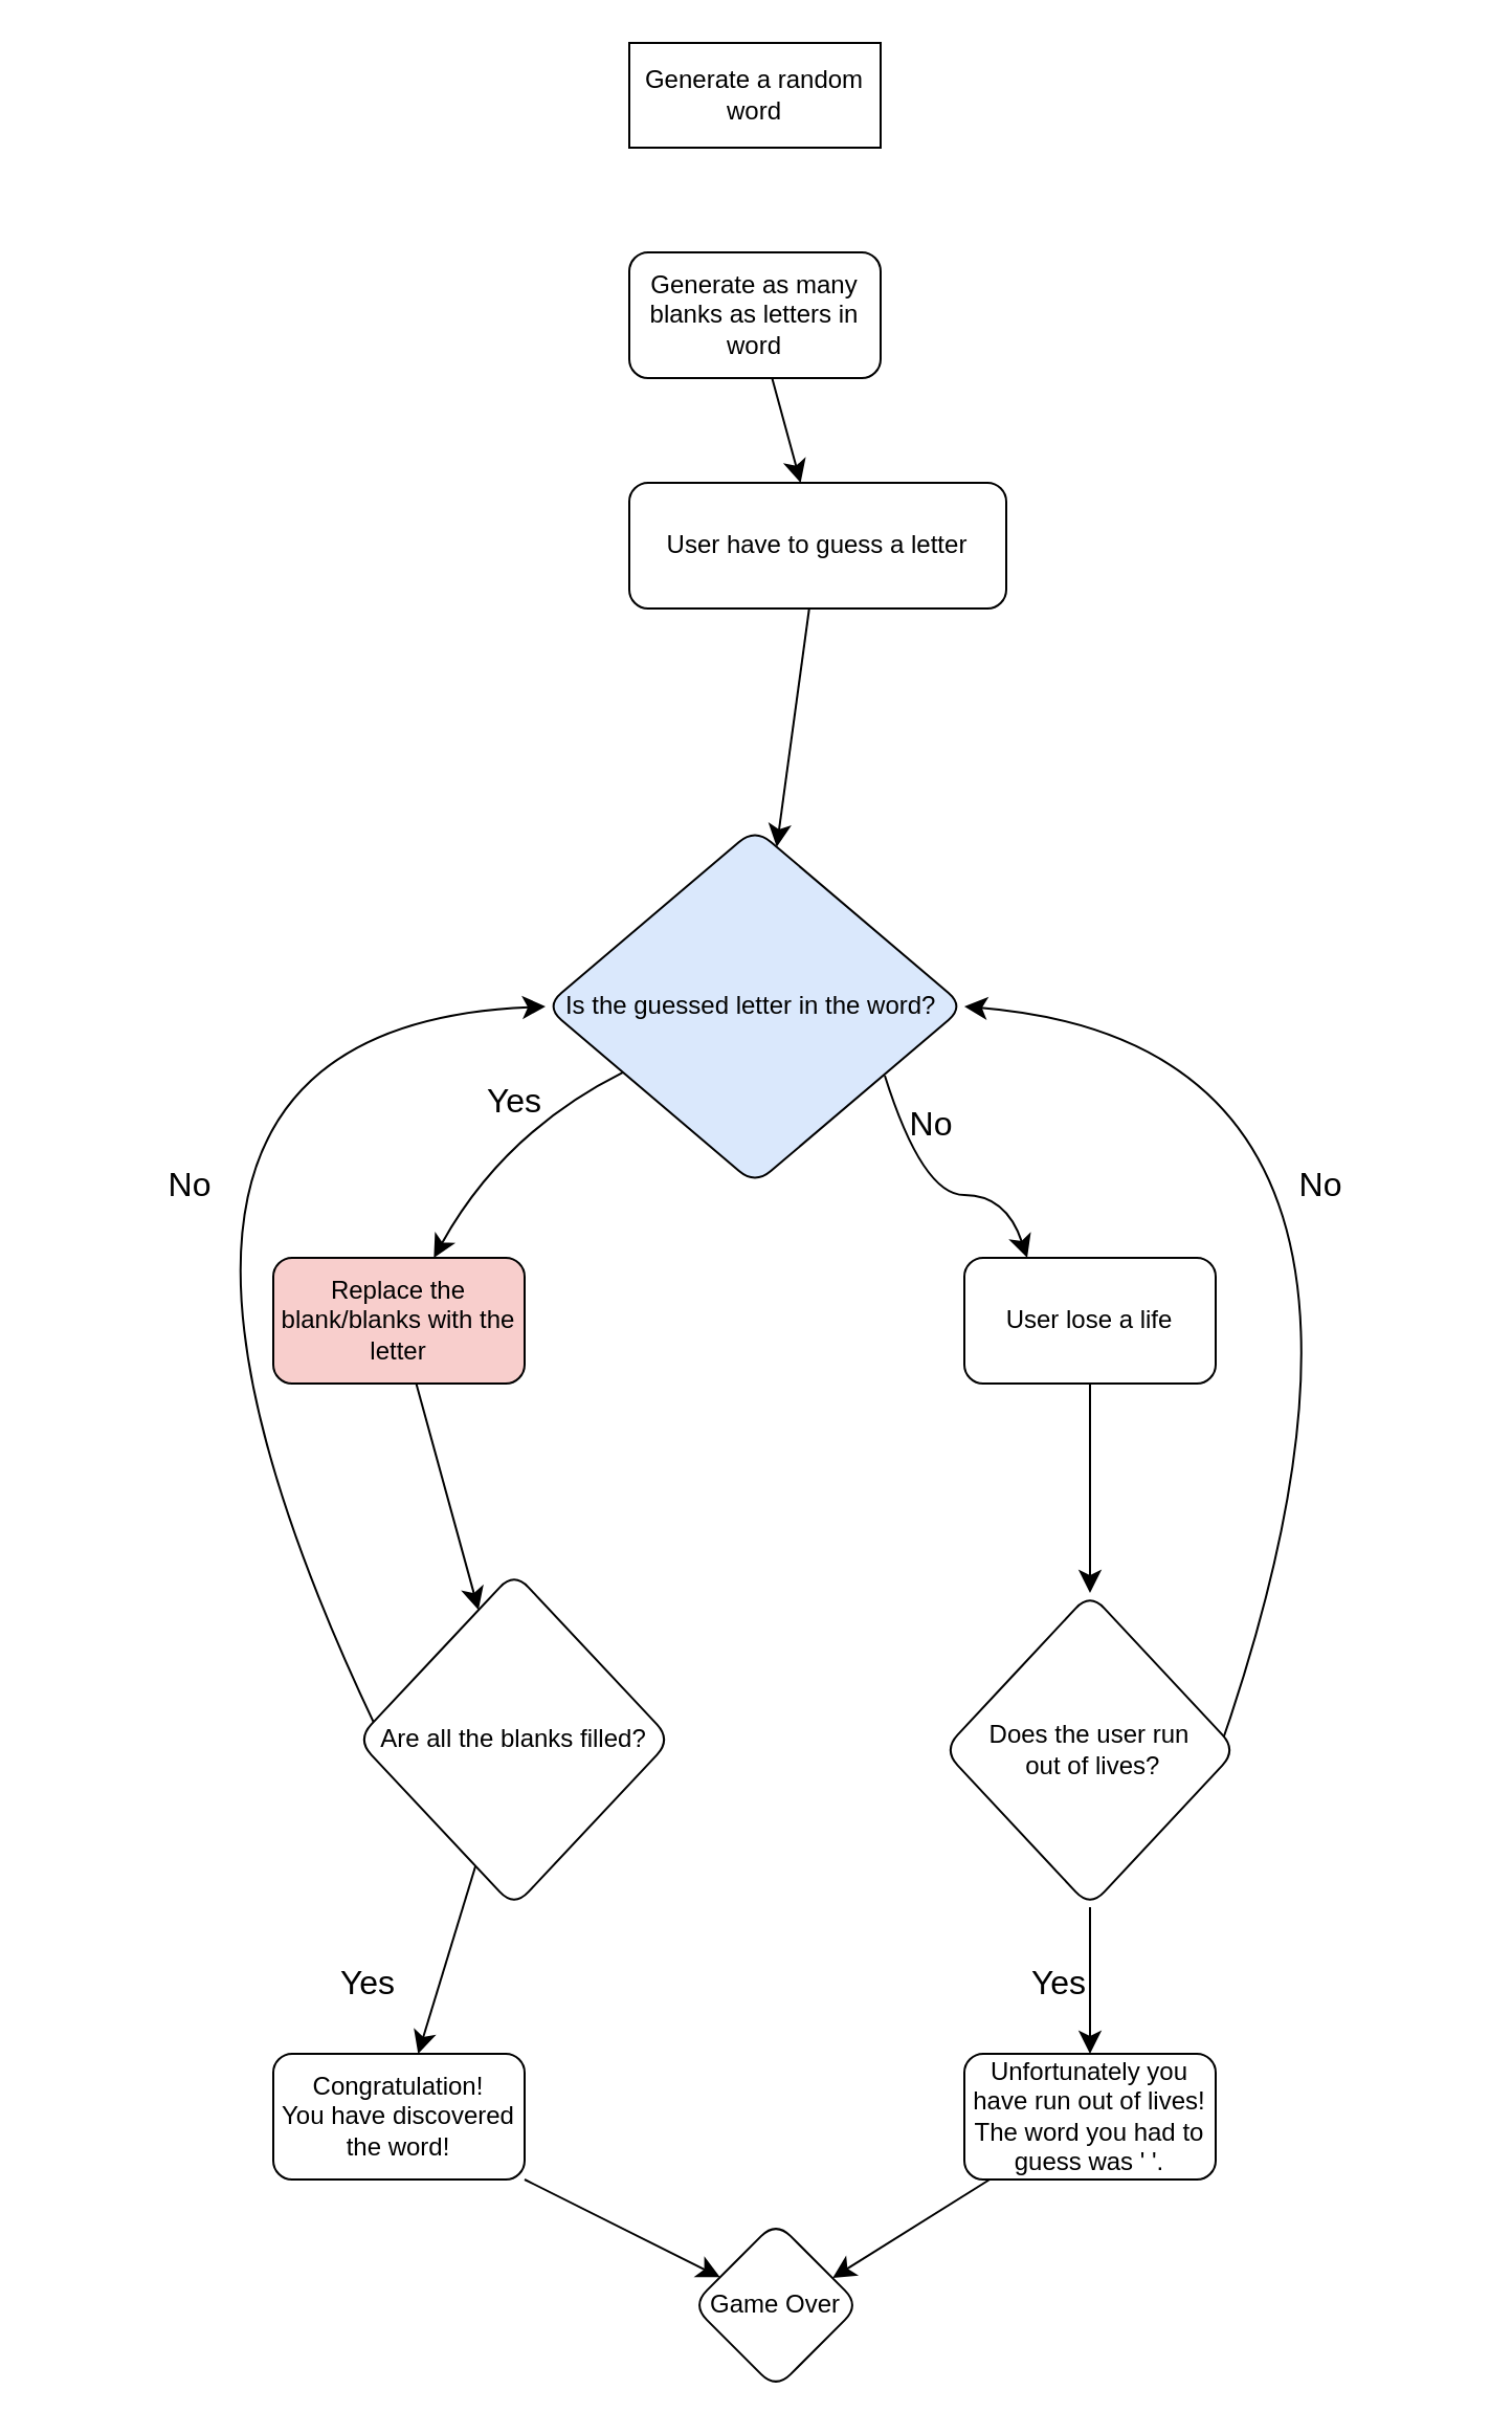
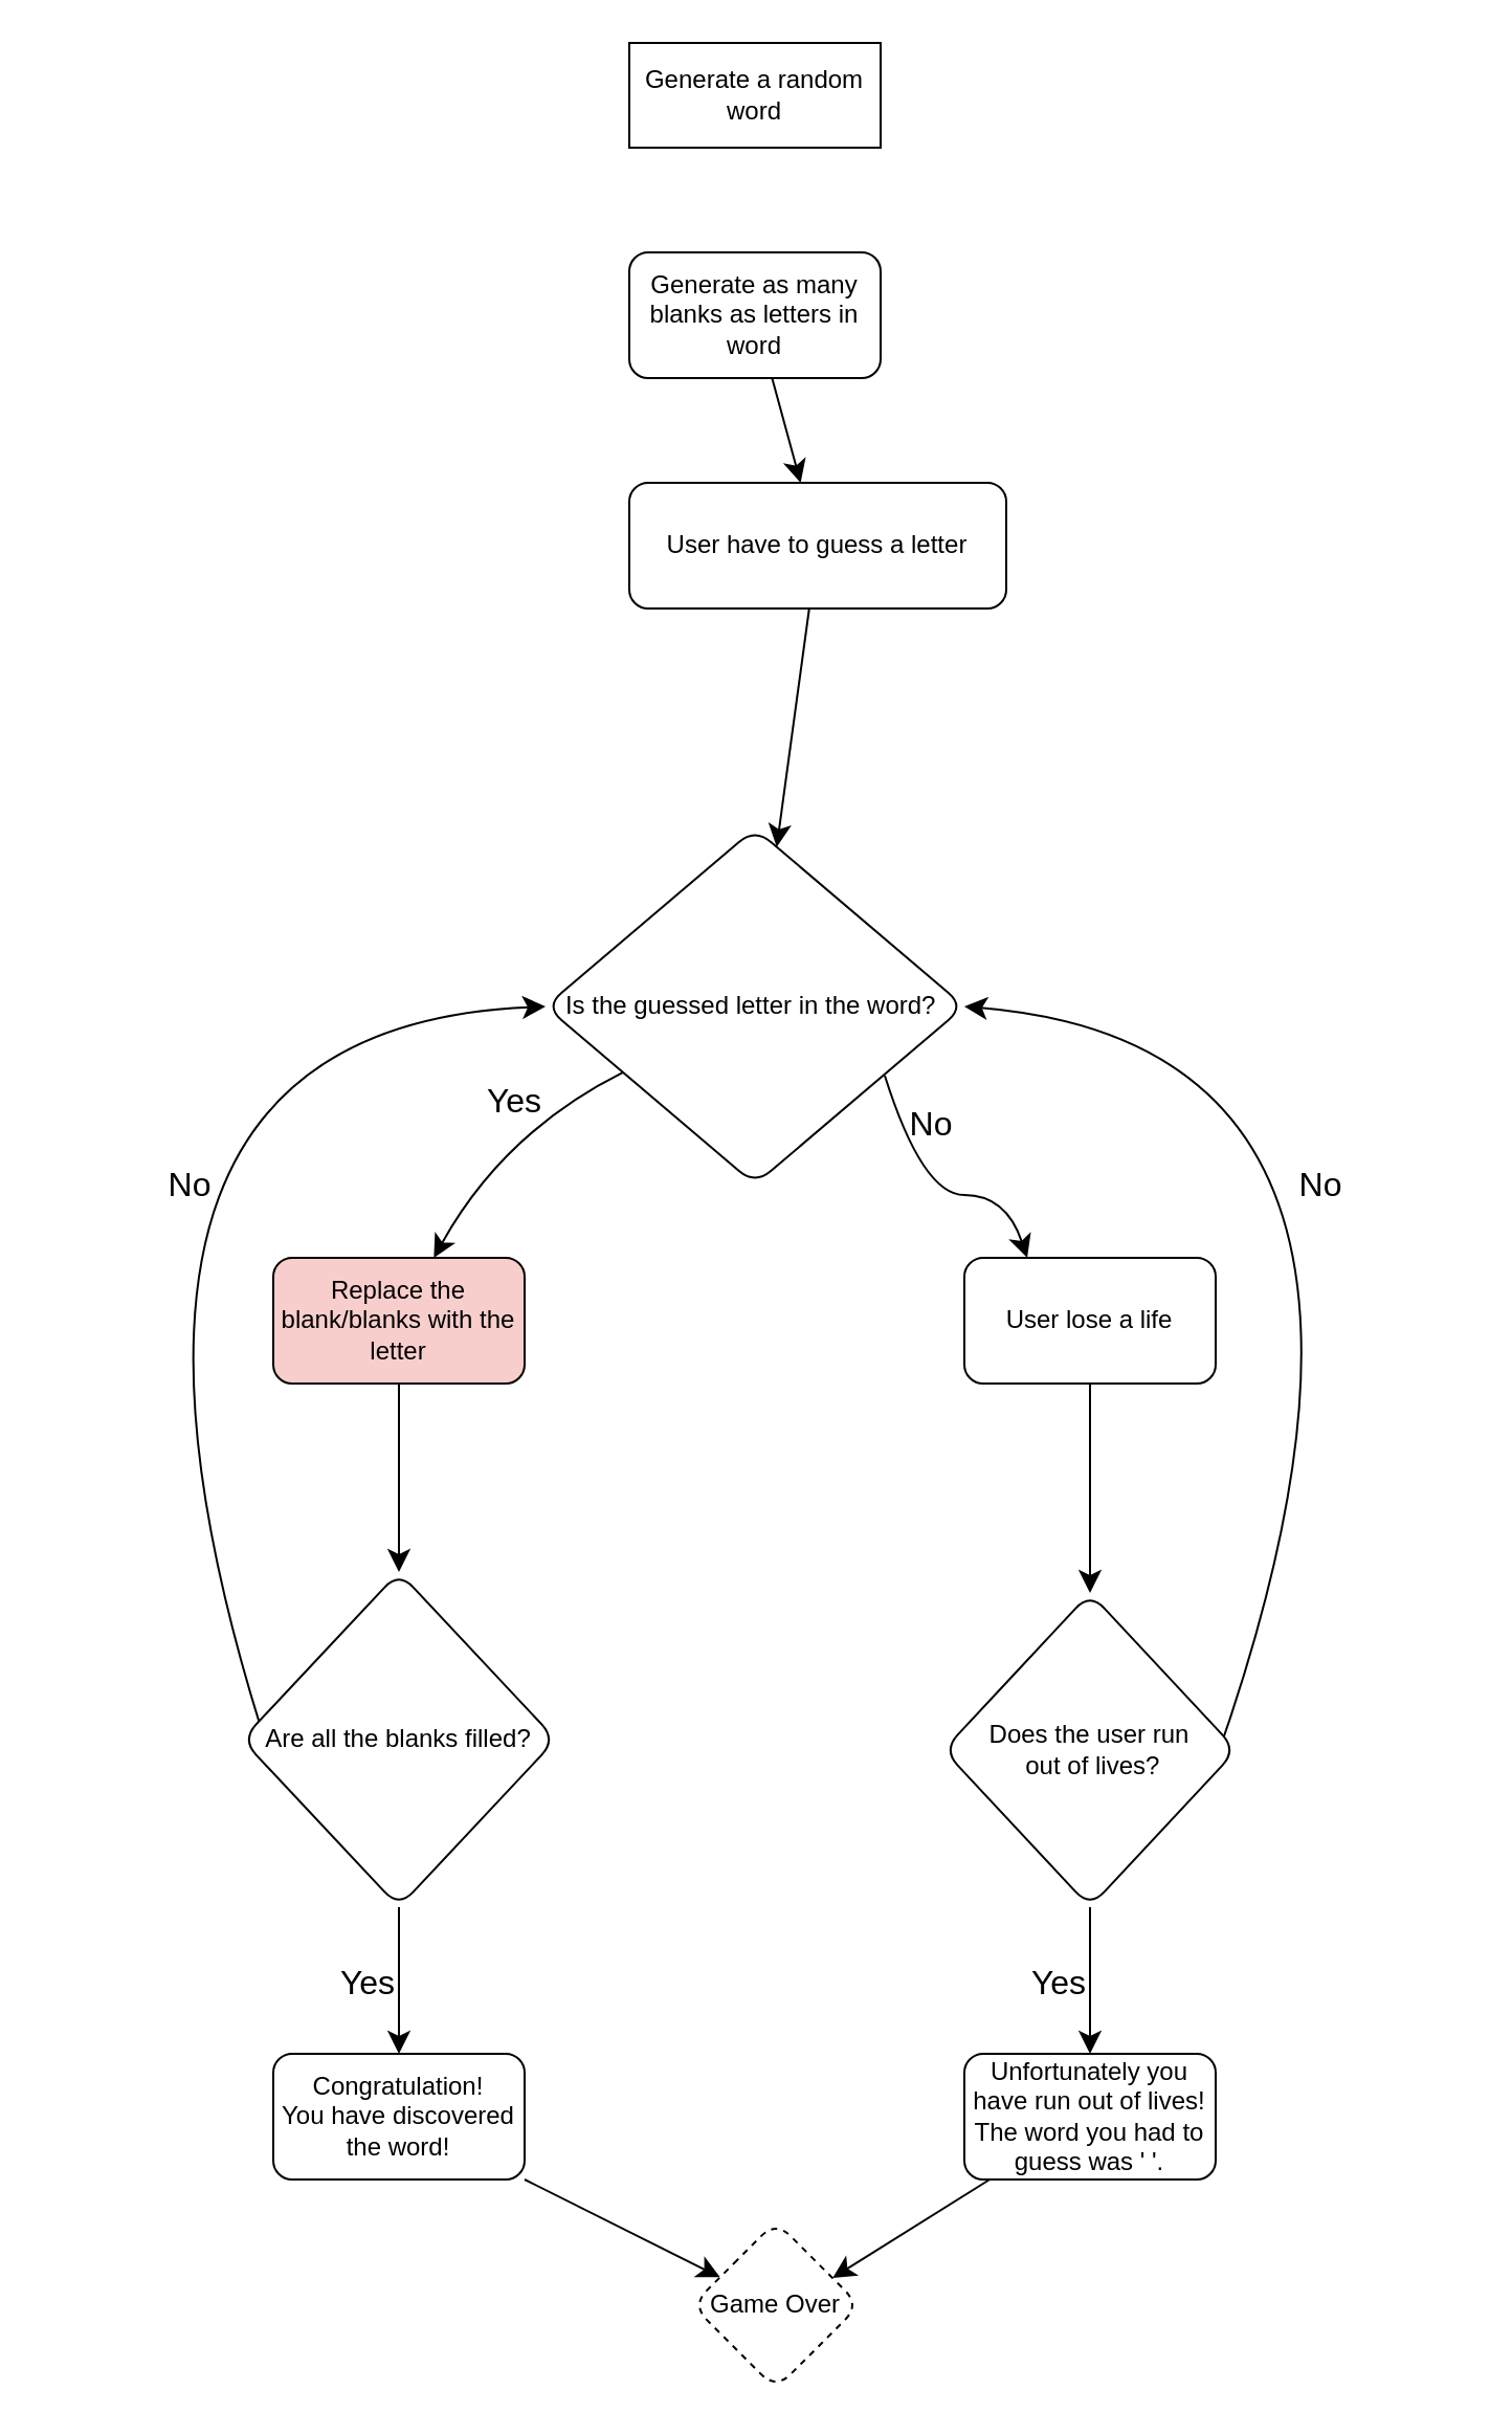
- <mxCell id="9" value="Is the guessed letter in the word?&amp;nbsp;" style="rhombus;whiteSpace=wrap;html=1;rounded=1;glass=0;strokeWidth=1;shadow=0;fillColor=#dae8fc;" vertex="1" parent="1"><mxGeometry x="260" y="395" width="200" height="170" as="geometry" /></mxCell>
+ <mxCell id="9" value="Is the guessed letter in the word?&amp;nbsp;" style="rhombus;whiteSpace=wrap;html=1;rounded=1;glass=0;strokeWidth=1;shadow=0;" vertex="1" parent="1"><mxGeometry x="260" y="395" width="200" height="170" as="geometry" /></mxCell>
- <mxCell id="18" value="Are all the blanks filled?" style="rhombus;whiteSpace=wrap;html=1;rounded=1;glass=0;strokeWidth=1;shadow=0;" vertex="1" parent="1"><mxGeometry x="170" y="750" width="150" height="160" as="geometry" /></mxCell>
+ <mxCell id="18" value="Are all the blanks filled?" style="rhombus;whiteSpace=wrap;html=1;rounded=1;glass=0;strokeWidth=1;shadow=0;" vertex="1" parent="1"><mxGeometry x="115" y="750" width="150" height="160" as="geometry" /></mxCell>
- <mxCell id="30" value="Game Over" style="rhombus;whiteSpace=wrap;html=1;rounded=1;glass=0;strokeWidth=1;shadow=0;" vertex="1" parent="1"><mxGeometry x="330" y="1060" width="80" height="80" as="geometry" /></mxCell>
+ <mxCell id="30" value="Game Over" style="rhombus;whiteSpace=wrap;html=1;rounded=1;glass=0;strokeWidth=1;shadow=0;dashed=1;" vertex="1" parent="1"><mxGeometry x="330" y="1060" width="80" height="80" as="geometry" /></mxCell>
